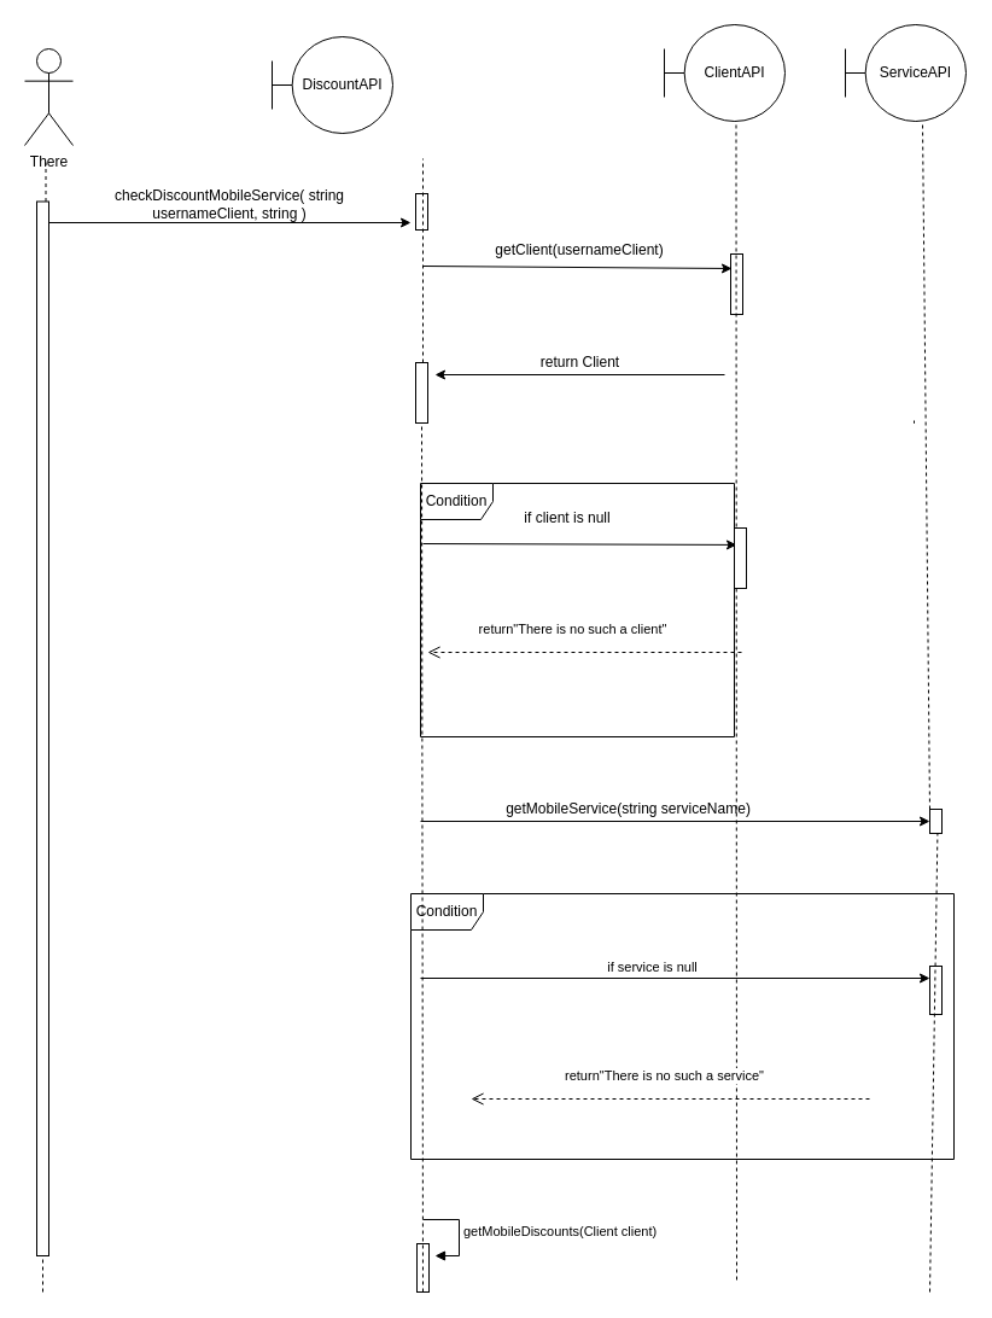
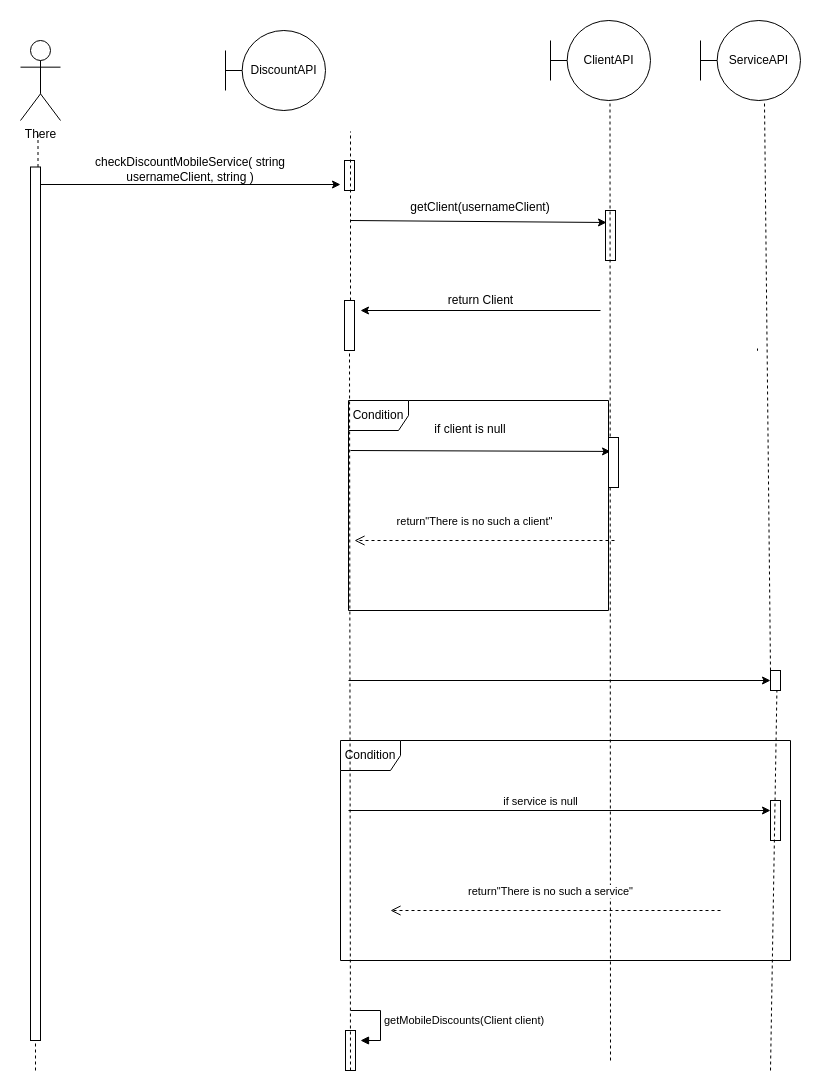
- <mxCell id="25" value="getMobileService(string serviceName)" style="text;html=1;align=center;verticalAlign=middle;resizable=0;points=[];autosize=1;strokeColor=none;fillColor=none;" parent="1" vertex="1"><mxGeometry x="405" y="655" width="230" height="30" as="geometry" /></mxCell>
